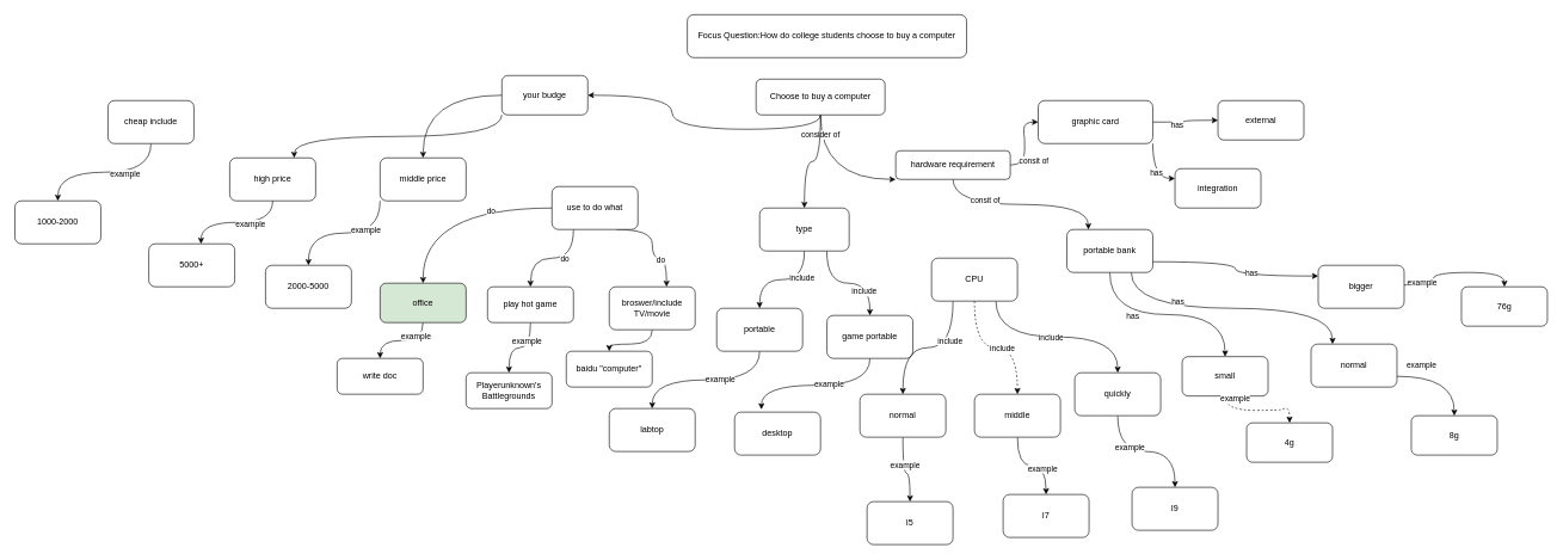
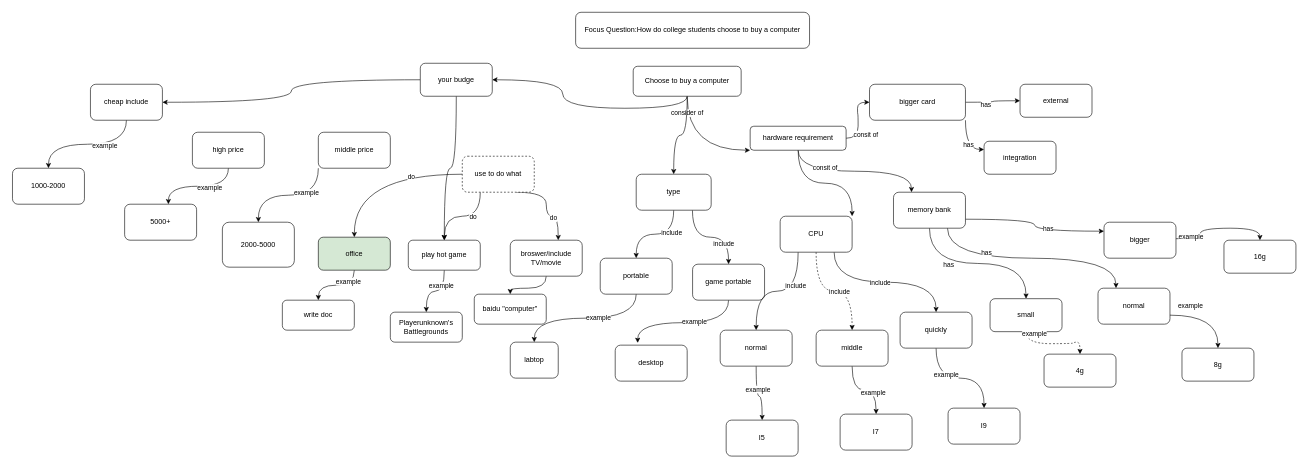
+ <mxCell id="9" style="edgeStyle=orthogonalEdgeStyle;curved=1;orthogonalLoop=1;jettySize=auto;html=1;exitX=0;exitY=0.5;exitDx=0;exitDy=0;strokeColor=#000000;" edge="1" parent="1" source="11" target="49"><mxGeometry relative="1" as="geometry" /></mxCell>
- <mxCell id="10" style="edgeStyle=orthogonalEdgeStyle;curved=1;orthogonalLoop=1;jettySize=auto;html=1;entryX=0.5;entryY=0;entryDx=0;entryDy=0;strokeColor=#000000;" edge="1" parent="1" source="11" target="52"><mxGeometry relative="1" as="geometry" /></mxCell>
+ <mxCell id="10" style="edgeStyle=orthogonalEdgeStyle;curved=1;orthogonalLoop=1;jettySize=auto;html=1;strokeColor=#000000;" edge="1" parent="1" source="11" target="32"><mxGeometry relative="1" as="geometry" /></mxCell>
- <mxCell id="76" value="graphic card" style="rounded=1;whiteSpace=wrap;html=1;" vertex="1" parent="1"><mxGeometry x="1449" y="140" width="160" height="60" as="geometry" /></mxCell>
+ <mxCell id="76" value="bigger card" style="rounded=1;whiteSpace=wrap;html=1;" vertex="1" parent="1"><mxGeometry x="1449" y="140" width="160" height="60" as="geometry" /></mxCell>
- <mxCell id="8" style="edgeStyle=orthogonalEdgeStyle;curved=1;orthogonalLoop=1;jettySize=auto;html=1;exitX=0;exitY=1;exitDx=0;exitDy=0;entryX=0.75;entryY=0;entryDx=0;entryDy=0;strokeColor=#000000;" edge="1" parent="1" source="11" target="46"><mxGeometry relative="1" as="geometry" /></mxCell>
- <mxCell id="18" value="use to do what" style="rounded=1;whiteSpace=wrap;html=1;" vertex="1" parent="1"><mxGeometry x="770" y="260" width="120" height="60" as="geometry" /></mxCell>
+ <mxCell id="18" value="use to do what" style="rounded=1;whiteSpace=wrap;html=1;dashed=1;" vertex="1" parent="1"><mxGeometry x="770" y="260" width="120" height="60" as="geometry" /></mxCell>
+ <mxCell id="23" style="edgeStyle=orthogonalEdgeStyle;curved=1;orthogonalLoop=1;jettySize=auto;html=1;entryX=1;entryY=0;entryDx=0;entryDy=0;strokeColor=#000000;" edge="1" parent="1" source="24" target="61"><mxGeometry relative="1" as="geometry" /></mxCell>
- <mxCell id="68" value="portable bank" style="rounded=1;whiteSpace=wrap;html=1;" vertex="1" parent="1"><mxGeometry x="1489" y="320" width="120" height="60" as="geometry" /></mxCell>
+ <mxCell id="68" value="memory bank" style="rounded=1;whiteSpace=wrap;html=1;" vertex="1" parent="1"><mxGeometry x="1489" y="320" width="120" height="60" as="geometry" /></mxCell>
- <mxCell id="90" value="2000-5000" style="rounded=1;whiteSpace=wrap;html=1;" vertex="1" parent="1"><mxGeometry x="370" y="370" width="120" height="60" as="geometry" /></mxCell>
+ <mxCell id="90" value="2000-5000" style="rounded=1;whiteSpace=wrap;html=1;" vertex="1" parent="1"><mxGeometry x="370" y="370" width="120" height="75" as="geometry" /></mxCell>
- <mxCell id="99" value="76g" style="rounded=1;whiteSpace=wrap;html=1;" vertex="1" parent="1"><mxGeometry x="2040" y="400" width="120" height="55" as="geometry" /></mxCell>
+ <mxCell id="99" value="16g" style="rounded=1;whiteSpace=wrap;html=1;" vertex="1" parent="1"><mxGeometry x="2040" y="400" width="120" height="55" as="geometry" /></mxCell>
- <mxCell id="53" value="labtop" style="rounded=1;whiteSpace=wrap;html=1;" vertex="1" parent="1"><mxGeometry x="850" y="570" width="120" height="60" as="geometry" /></mxCell>
+ <mxCell id="53" value="labtop" style="rounded=1;whiteSpace=wrap;html=1;" vertex="1" parent="1"><mxGeometry x="850" y="570" width="80" height="60" as="geometry" /></mxCell>
